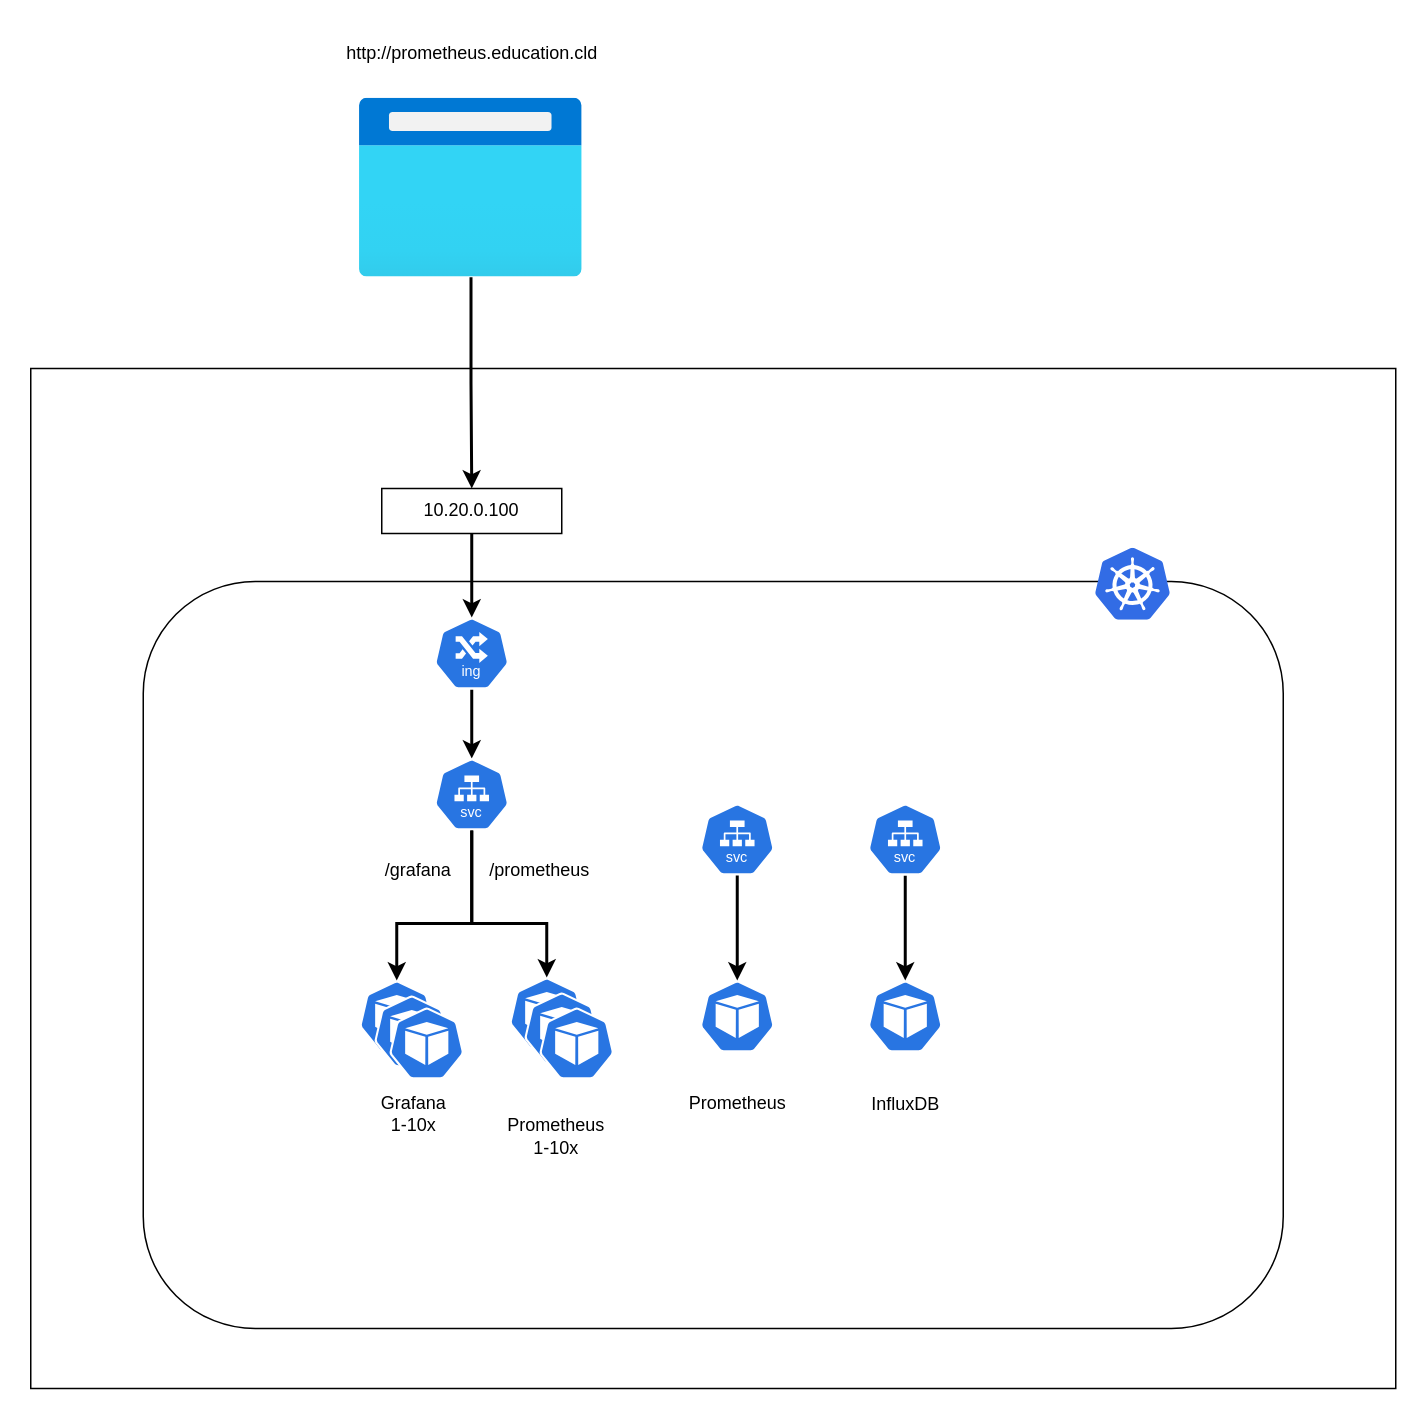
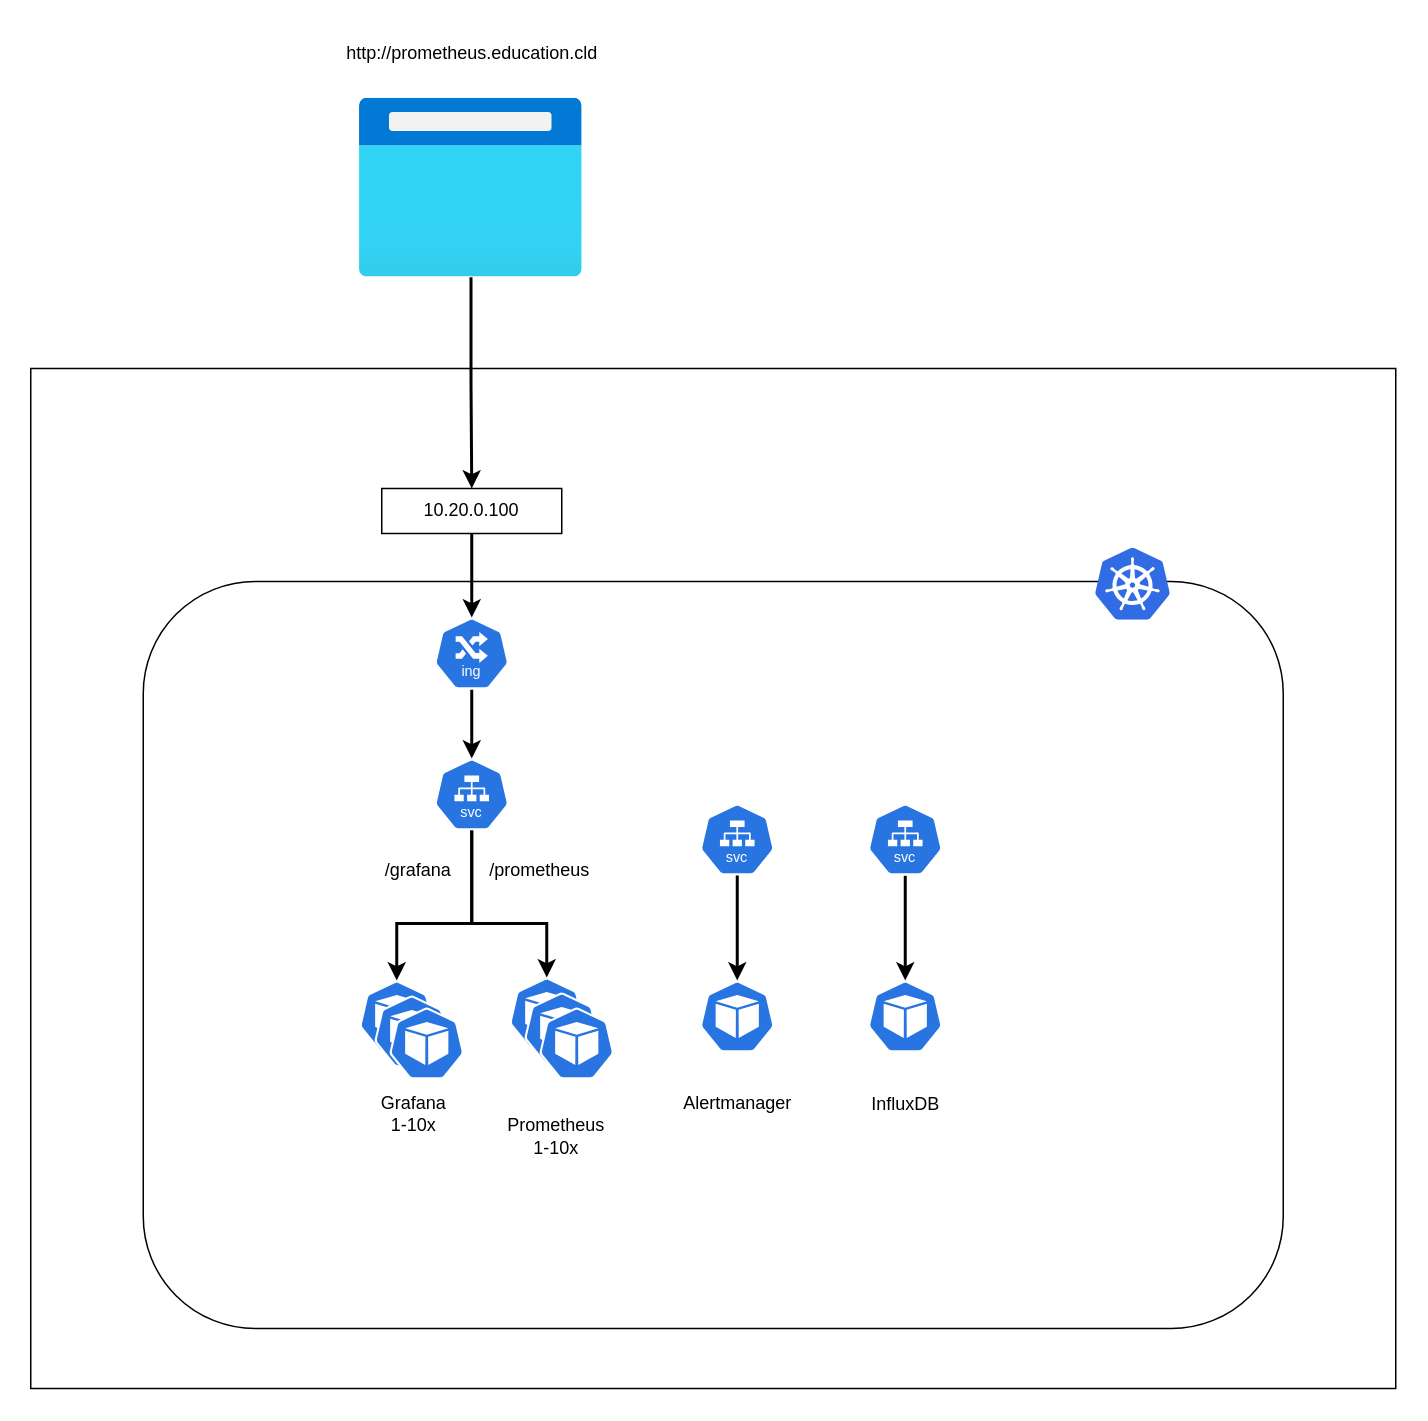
- <mxCell id="28" value="Prometheus" style="text;html=1;align=center;verticalAlign=middle;resizable=0;points=[];autosize=1;strokeColor=none;fillColor=none;" vertex="1" parent="1"><mxGeometry x="441" y="720" width="100" height="30" as="geometry" /></mxCell>
+ <mxCell id="28" value="Alertmanager" style="text;html=1;align=center;verticalAlign=middle;resizable=0;points=[];autosize=1;strokeColor=none;fillColor=none;" vertex="1" parent="1"><mxGeometry x="441" y="720" width="100" height="30" as="geometry" /></mxCell>
